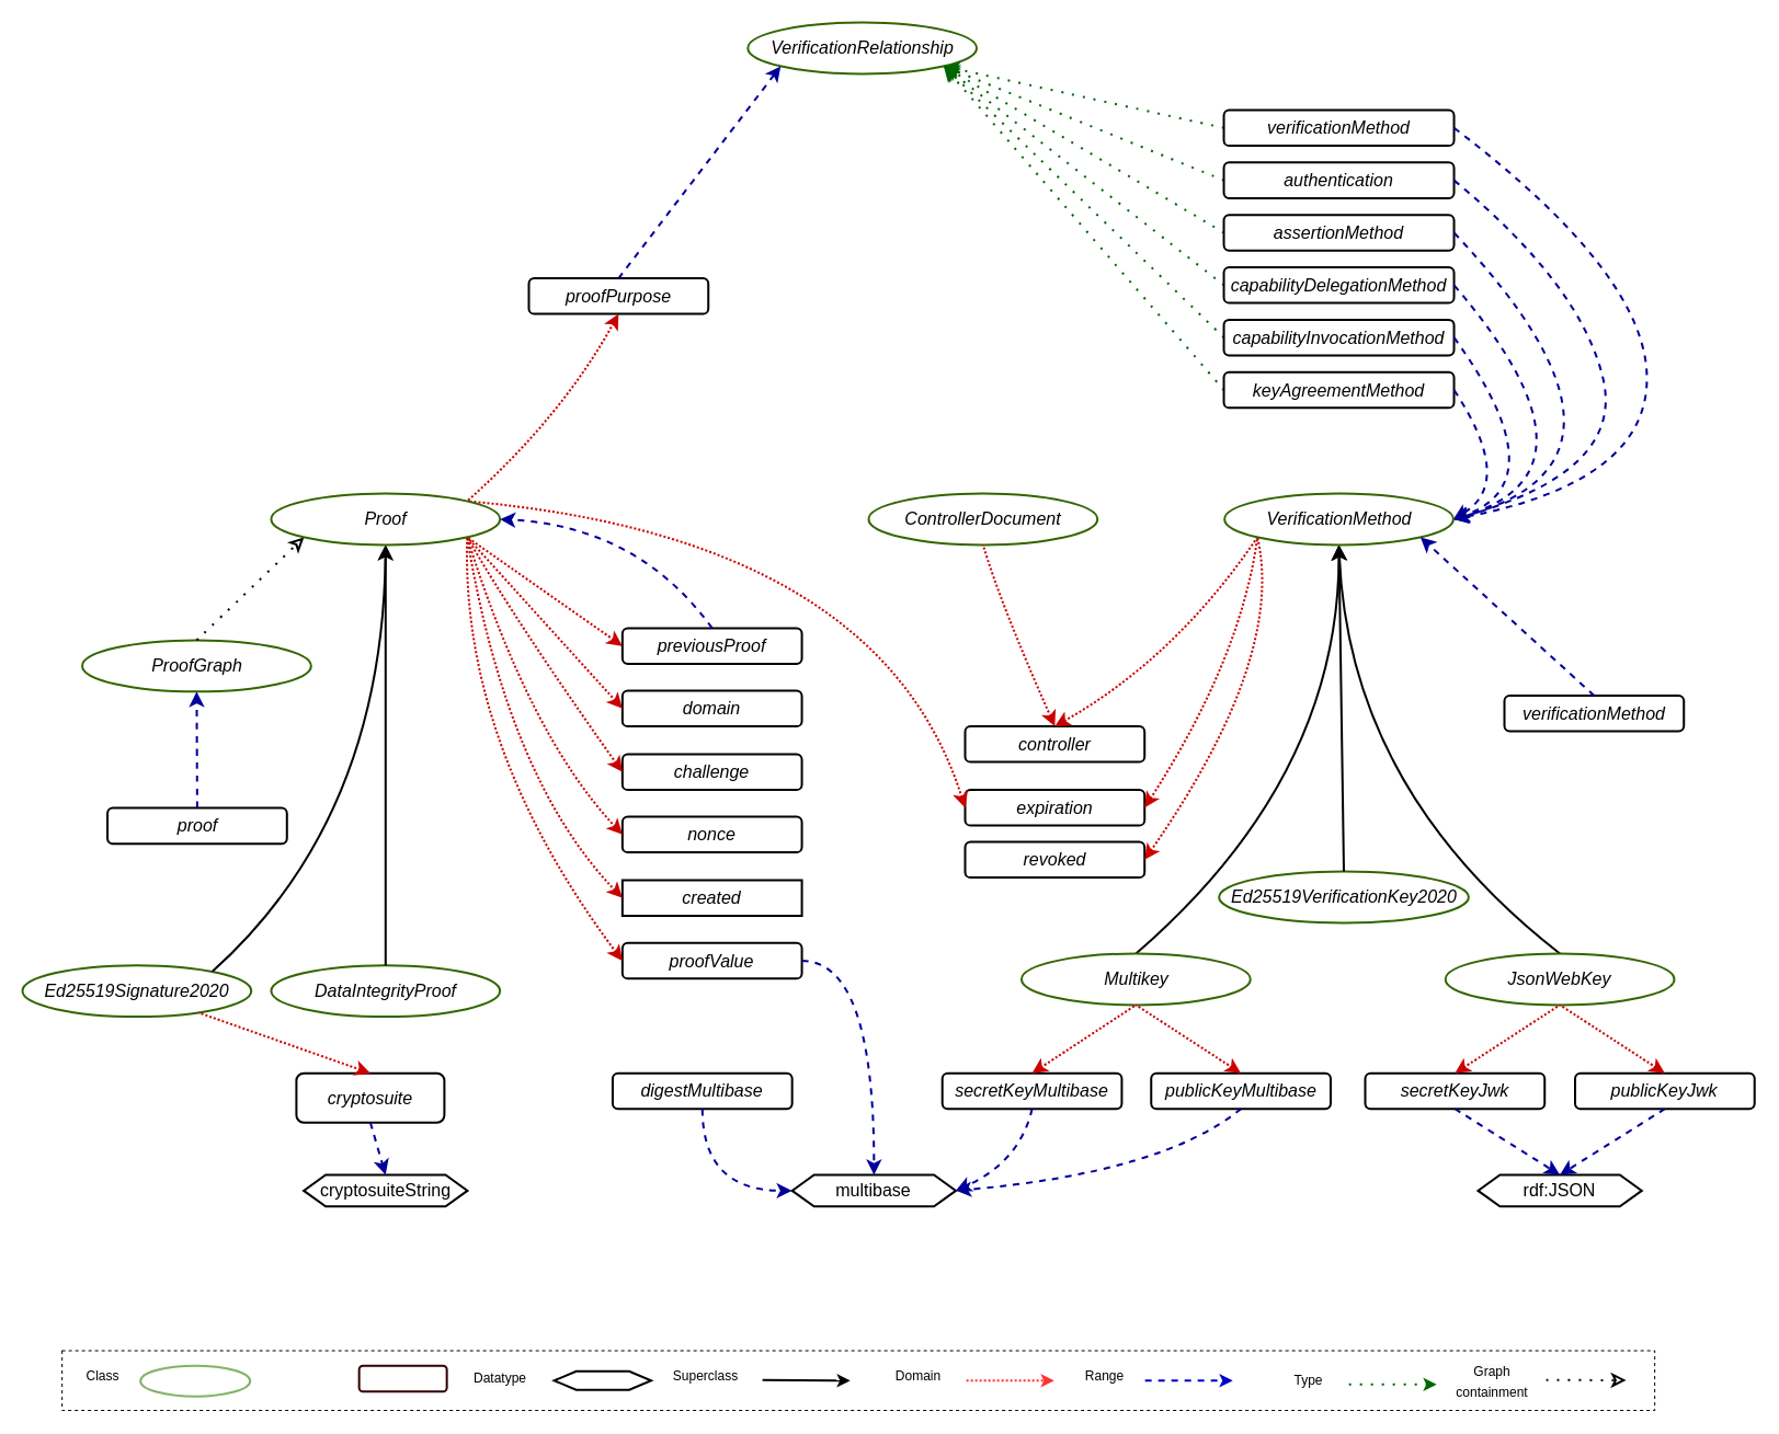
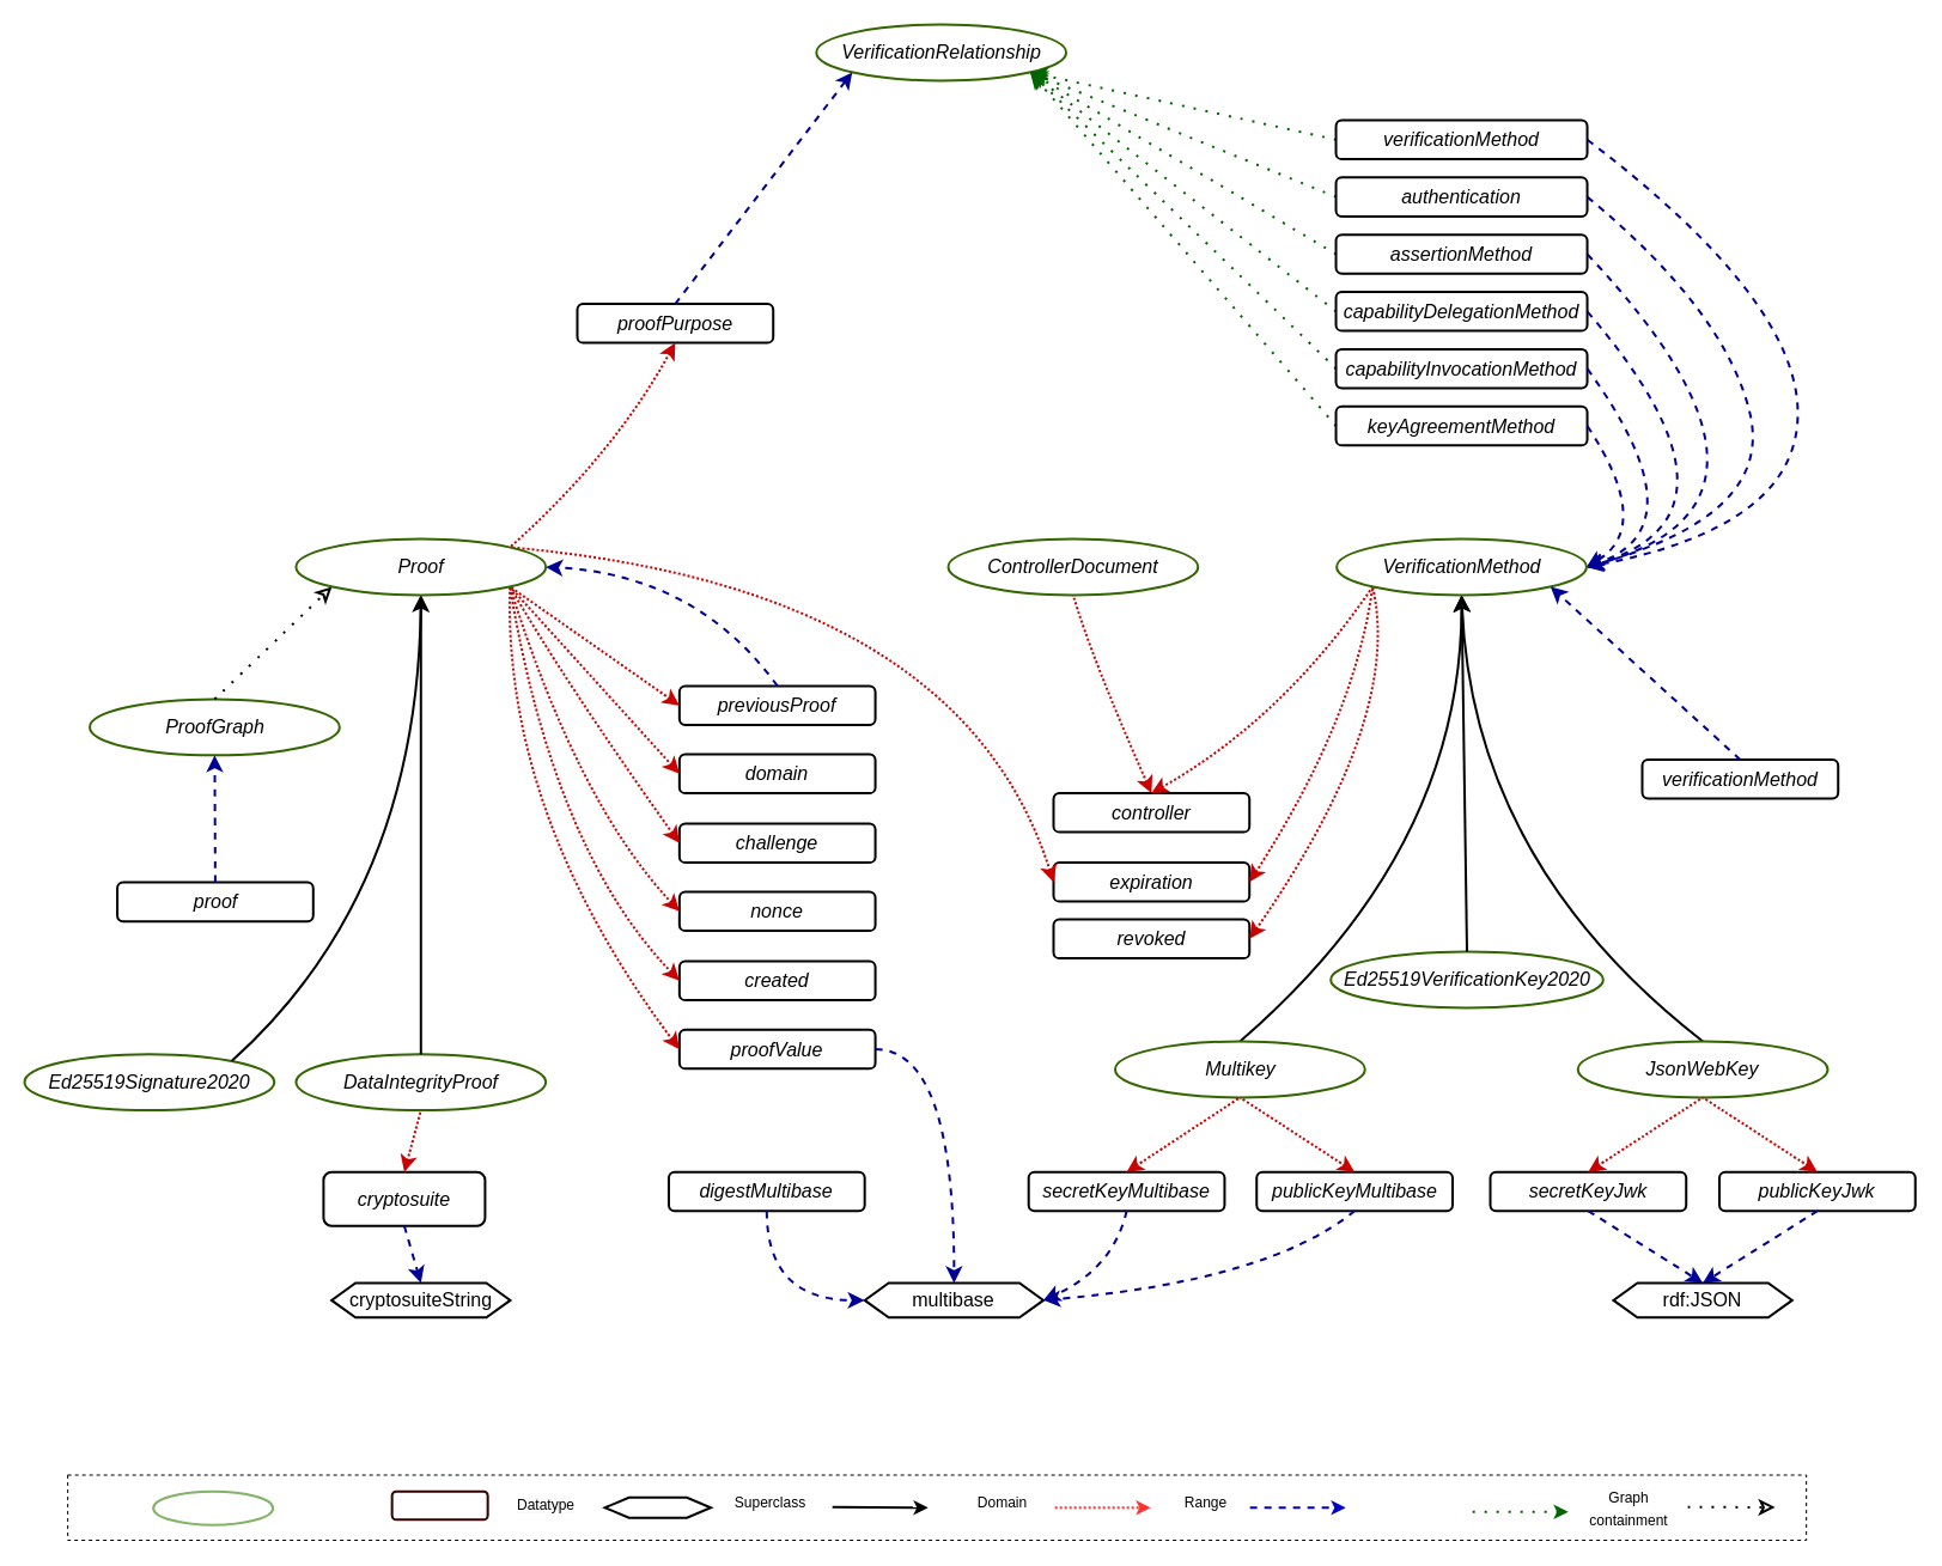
- <mxCell id="46" value="&lt;i&gt;created&lt;/i&gt;" style="whiteSpace=wrap;html=1;fontSize=16;fillColor=none;strokeWidth=2;rounded=0;" parent="1" vertex="1"><mxGeometry x="567.349" y="803" width="163.731" height="32.537" as="geometry" /></mxCell>
+ <mxCell id="46" value="&lt;i&gt;created&lt;/i&gt;" style="rounded=1;whiteSpace=wrap;html=1;fontSize=16;fillColor=none;strokeWidth=2;" parent="1" vertex="1"><mxGeometry x="567.349" y="803" width="163.731" height="32.537" as="geometry" /></mxCell>
- <mxCell id="62" value="" style="endArrow=none;html=1;rounded=0;fontSize=12;startSize=8;endSize=8;curved=1;exitX=0.5;exitY=0;exitDx=0;exitDy=0;dashed=1;strokeWidth=2;strokeColor=#CC0000;endFill=0;startArrow=classic;startFill=1;dashPattern=1 1;" parent="1" source="59" target="56" edge="1"><mxGeometry width="50" height="50" relative="1" as="geometry"><mxPoint x="689.288" y="966.756" as="sourcePoint" /><mxPoint x="511.194" y="966.756" as="targetPoint" /></mxGeometry></mxCell>
+ <mxCell id="62" value="" style="endArrow=none;html=1;rounded=0;fontSize=12;startSize=8;endSize=8;curved=1;exitX=0.5;exitY=0;exitDx=0;exitDy=0;entryX=0.5;entryY=1;entryDx=0;entryDy=0;dashed=1;strokeWidth=2;strokeColor=#CC0000;endFill=0;startArrow=classic;startFill=1;dashPattern=1 1;" parent="1" source="59" target="55" edge="1"><mxGeometry width="50" height="50" relative="1" as="geometry"><mxPoint x="689.288" y="966.756" as="sourcePoint" /><mxPoint x="511.194" y="966.756" as="targetPoint" /></mxGeometry></mxCell>
- <mxCell id="9" value="Class" style="text;html=1;align=center;verticalAlign=middle;resizable=0;points=[];autosize=1;strokeColor=none;fillColor=none;" parent="7" vertex="1"><mxGeometry width="50" height="30" as="geometry" /></mxCell>
- <mxCell id="26" value="Type" style="text;html=1;align=center;verticalAlign=middle;resizable=0;points=[];autosize=1;strokeColor=none;fillColor=none;" parent="24" vertex="1"><mxGeometry width="50" height="30" as="geometry" /></mxCell>
